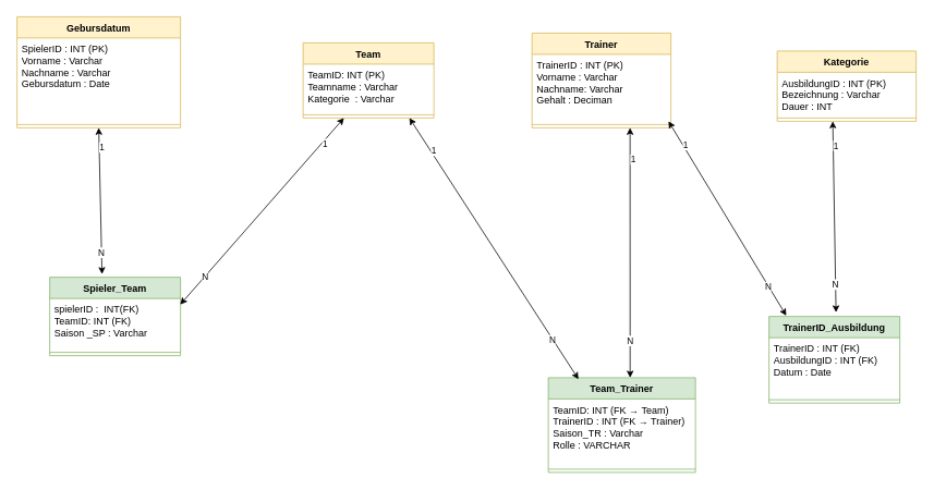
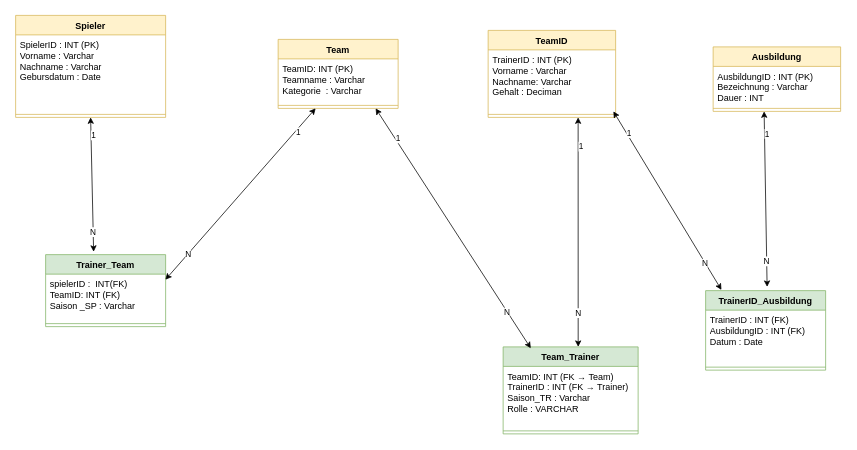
- <mxCell id="2" value="Gebursdatum " style="swimlane;fontStyle=1;align=center;verticalAlign=top;childLayout=stackLayout;horizontal=1;startSize=26;horizontalStack=0;resizeParent=1;resizeParentMax=0;resizeLast=0;collapsible=1;marginBottom=0;whiteSpace=wrap;html=1;fillColor=#fff2cc;strokeColor=#d6b656;" vertex="1" parent="1"><mxGeometry x="20" y="20" width="200" height="136" as="geometry" /></mxCell>
+ <mxCell id="2" value="Spieler " style="swimlane;fontStyle=1;align=center;verticalAlign=top;childLayout=stackLayout;horizontal=1;startSize=26;horizontalStack=0;resizeParent=1;resizeParentMax=0;resizeLast=0;collapsible=1;marginBottom=0;whiteSpace=wrap;html=1;fillColor=#fff2cc;strokeColor=#d6b656;" vertex="1" parent="1"><mxGeometry x="20" y="20" width="200" height="136" as="geometry" /></mxCell>
- <mxCell id="14" value="Trainer " style="swimlane;fontStyle=1;align=center;verticalAlign=top;childLayout=stackLayout;horizontal=1;startSize=26;horizontalStack=0;resizeParent=1;resizeParentMax=0;resizeLast=0;collapsible=1;marginBottom=0;whiteSpace=wrap;html=1;fillColor=#fff2cc;strokeColor=#d6b656;" vertex="1" parent="1"><mxGeometry x="650" y="40" width="170" height="116" as="geometry" /></mxCell>
+ <mxCell id="14" value="TeamID " style="swimlane;fontStyle=1;align=center;verticalAlign=top;childLayout=stackLayout;horizontal=1;startSize=26;horizontalStack=0;resizeParent=1;resizeParentMax=0;resizeLast=0;collapsible=1;marginBottom=0;whiteSpace=wrap;html=1;fillColor=#fff2cc;strokeColor=#d6b656;" vertex="1" parent="1"><mxGeometry x="650" y="40" width="170" height="116" as="geometry" /></mxCell>
- <mxCell id="11" value="Kategorie " style="swimlane;fontStyle=1;align=center;verticalAlign=top;childLayout=stackLayout;horizontal=1;startSize=26;horizontalStack=0;resizeParent=1;resizeParentMax=0;resizeLast=0;collapsible=1;marginBottom=0;whiteSpace=wrap;html=1;fillColor=#fff2cc;strokeColor=#d6b656;" vertex="1" parent="1"><mxGeometry x="950" y="62" width="170" height="86" as="geometry" /></mxCell>
+ <mxCell id="11" value="Ausbildung " style="swimlane;fontStyle=1;align=center;verticalAlign=top;childLayout=stackLayout;horizontal=1;startSize=26;horizontalStack=0;resizeParent=1;resizeParentMax=0;resizeLast=0;collapsible=1;marginBottom=0;whiteSpace=wrap;html=1;fillColor=#fff2cc;strokeColor=#d6b656;" vertex="1" parent="1"><mxGeometry x="950" y="62" width="170" height="86" as="geometry" /></mxCell>
- <mxCell id="20" value="Spieler_Team" style="swimlane;fontStyle=1;align=center;verticalAlign=top;childLayout=stackLayout;horizontal=1;startSize=26;horizontalStack=0;resizeParent=1;resizeParentMax=0;resizeLast=0;collapsible=1;marginBottom=0;whiteSpace=wrap;html=1;fillColor=#d5e8d4;strokeColor=#82b366;" vertex="1" parent="1"><mxGeometry x="60" y="339" width="160" height="96" as="geometry" /></mxCell>
+ <mxCell id="20" value="Trainer_Team" style="swimlane;fontStyle=1;align=center;verticalAlign=top;childLayout=stackLayout;horizontal=1;startSize=26;horizontalStack=0;resizeParent=1;resizeParentMax=0;resizeLast=0;collapsible=1;marginBottom=0;whiteSpace=wrap;html=1;fillColor=#d5e8d4;strokeColor=#82b366;" vertex="1" parent="1"><mxGeometry x="60" y="339" width="160" height="96" as="geometry" /></mxCell>
